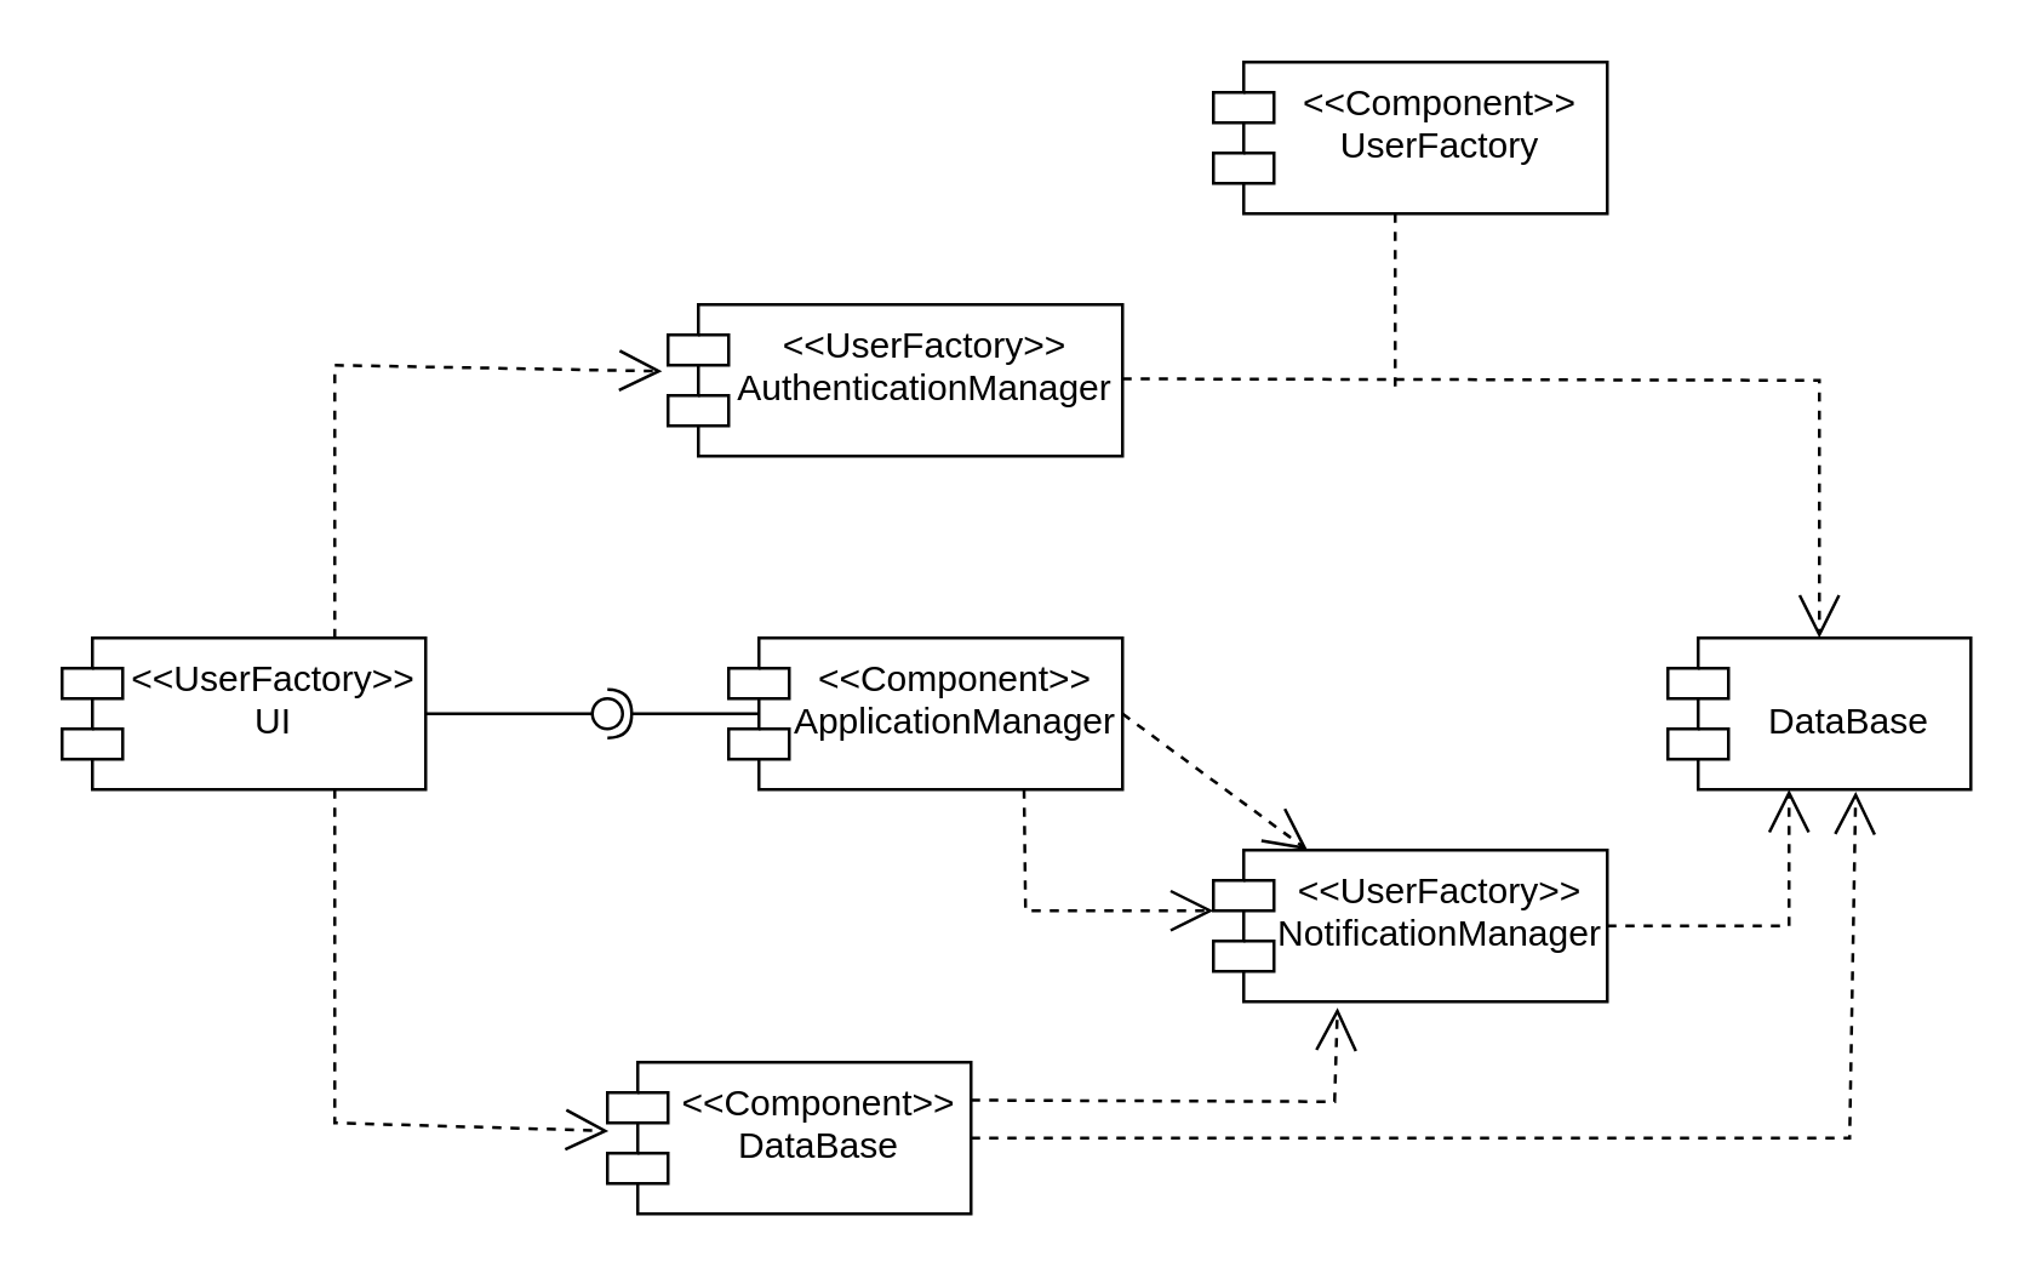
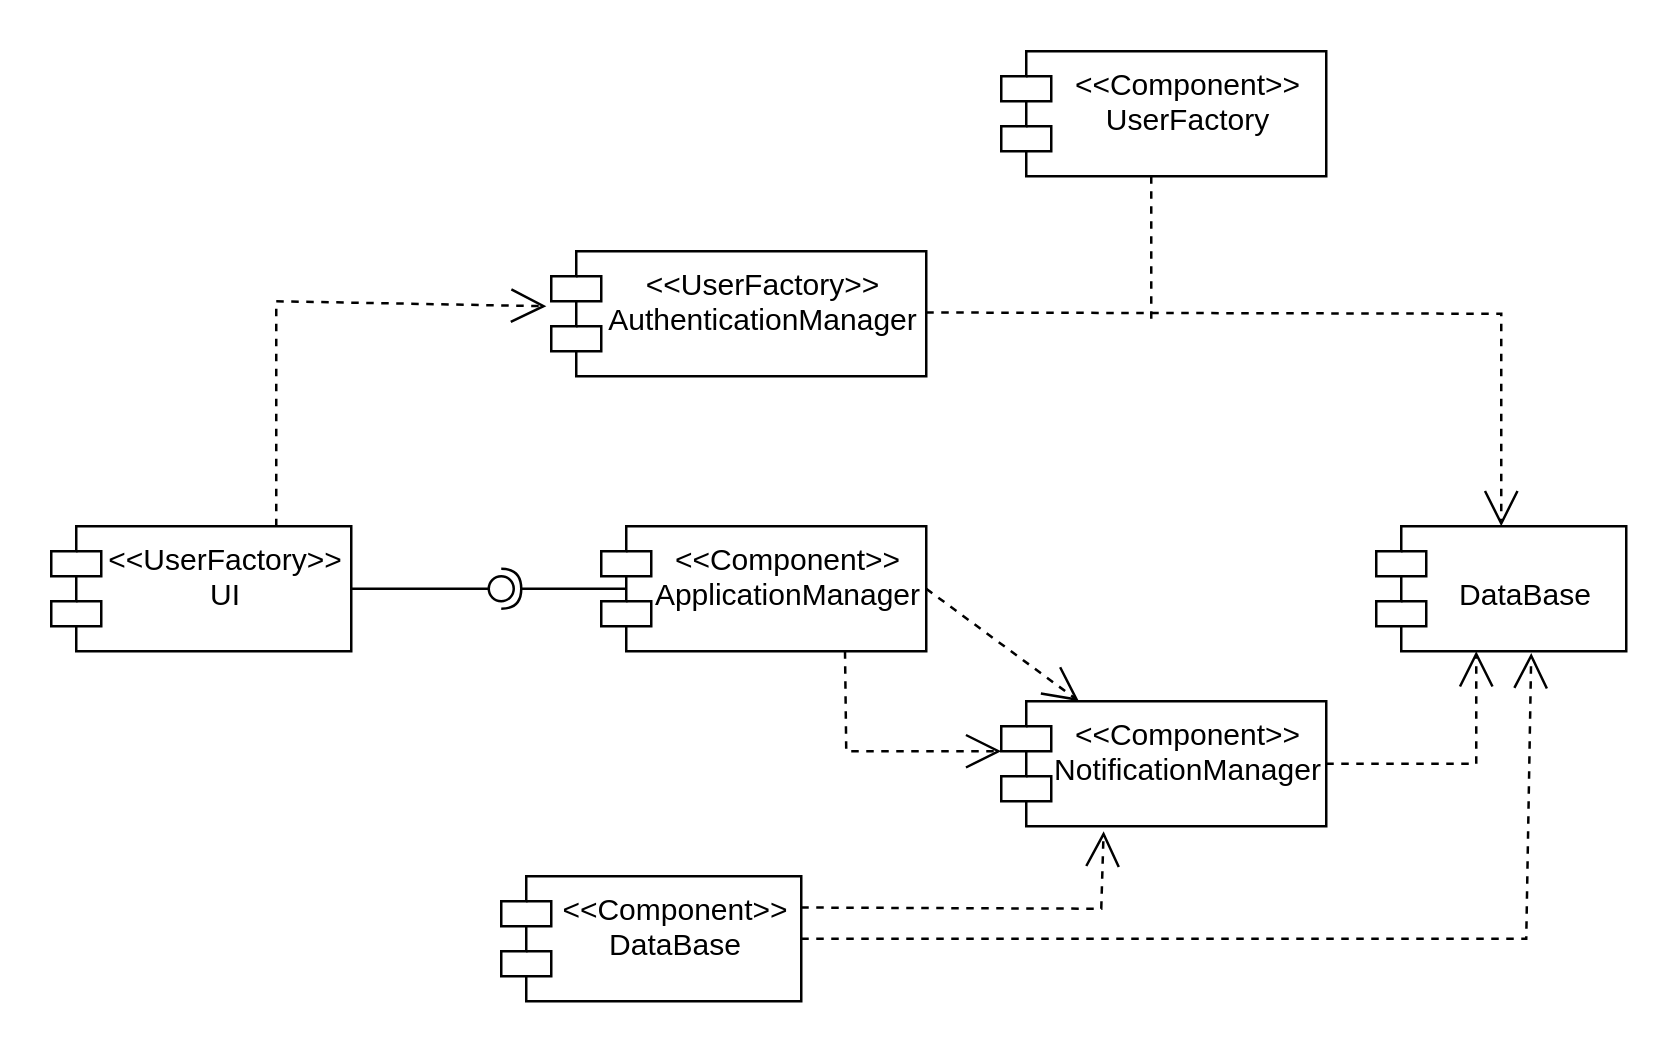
- <mxCell id="15" value="&amp;lt;&amp;lt;UserFactory&amp;gt;&amp;gt;&lt;div&gt;NotificationManager&lt;/div&gt;" style="shape=module;align=left;spacingLeft=20;align=center;verticalAlign=top;whiteSpace=wrap;html=1;" parent="1" vertex="1"><mxGeometry x="400" y="280" width="130" height="50" as="geometry" /></mxCell>
+ <mxCell id="15" value="&amp;lt;&amp;lt;Component&amp;gt;&amp;gt;&lt;div&gt;NotificationManager&lt;/div&gt;" style="shape=module;align=left;spacingLeft=20;align=center;verticalAlign=top;whiteSpace=wrap;html=1;" parent="1" vertex="1"><mxGeometry x="400" y="280" width="130" height="50" as="geometry" /></mxCell>
- <mxCell id="11" value="" style="endArrow=open;endSize=12;dashed=1;html=1;rounded=0;exitX=0.75;exitY=1;exitDx=0;exitDy=0;entryX=0.003;entryY=0.453;entryDx=0;entryDy=0;entryPerimeter=0;" parent="1" source="2" target="12" edge="1"><mxGeometry width="160" relative="1" as="geometry"><mxPoint x="10" y="390" as="sourcePoint" /><mxPoint x="180" y="350" as="targetPoint" /><Array as="points"><mxPoint x="110" y="370" /></Array></mxGeometry></mxCell>
